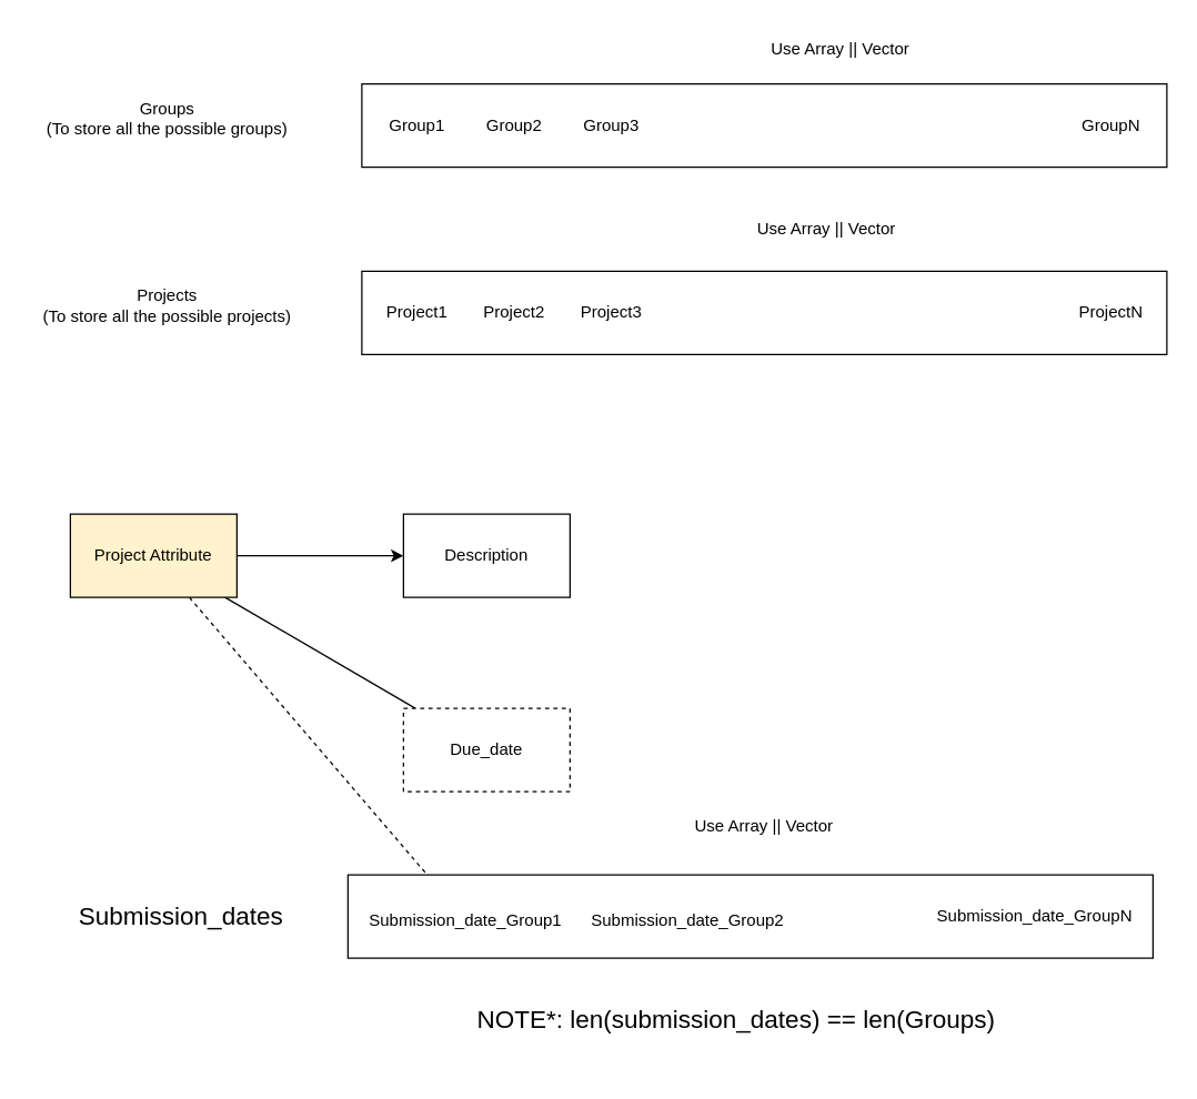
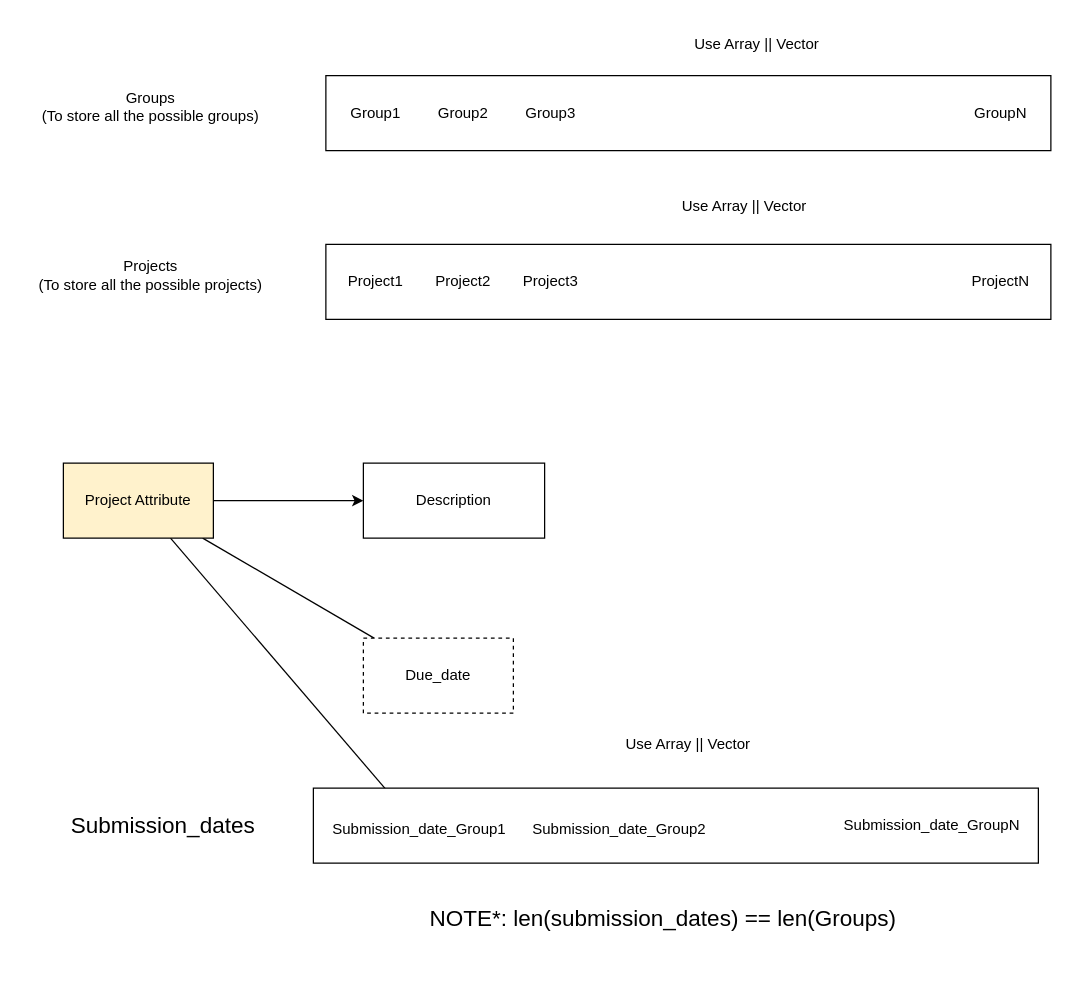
- <mxCell id="20" value="Description" style="rounded=0;whiteSpace=wrap;html=1;" parent="1" vertex="1"><mxGeometry x="290" y="370" width="120" height="60" as="geometry" /></mxCell>
+ <mxCell id="20" value="Description" style="rounded=0;whiteSpace=wrap;html=1;" parent="1" vertex="1"><mxGeometry x="290" y="370" width="145" height="60" as="geometry" /></mxCell>
- <mxCell id="16" value="" style="edgeStyle=none;html=1;dashed=1;" parent="1" source="19" target="23" edge="1"><mxGeometry relative="1" as="geometry" /></mxCell>
+ <mxCell id="16" value="" style="edgeStyle=none;html=1;" parent="1" source="19" target="23" edge="1"><mxGeometry relative="1" as="geometry" /></mxCell>
